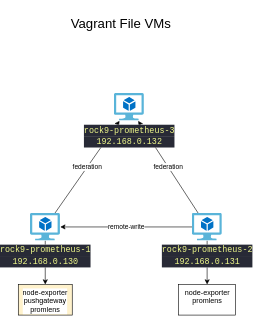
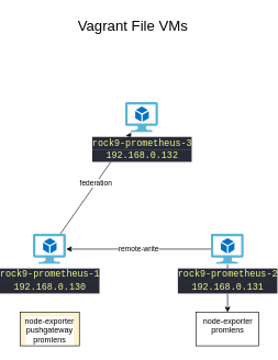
- <mxCell id="6" value="federation" style="edgeStyle=none;html=1;" edge="1" parent="1" source="8" target="9"><mxGeometry relative="1" as="geometry" /></mxCell>
- <mxCell id="3" value="" style="edgeStyle=none;html=1;" edge="1" parent="1" source="4" target="10"><mxGeometry relative="1" as="geometry" /></mxCell>
